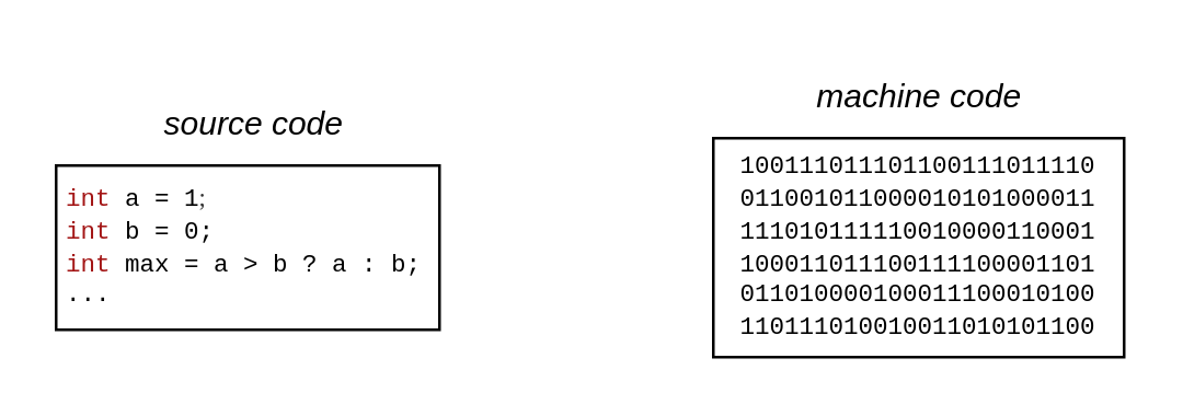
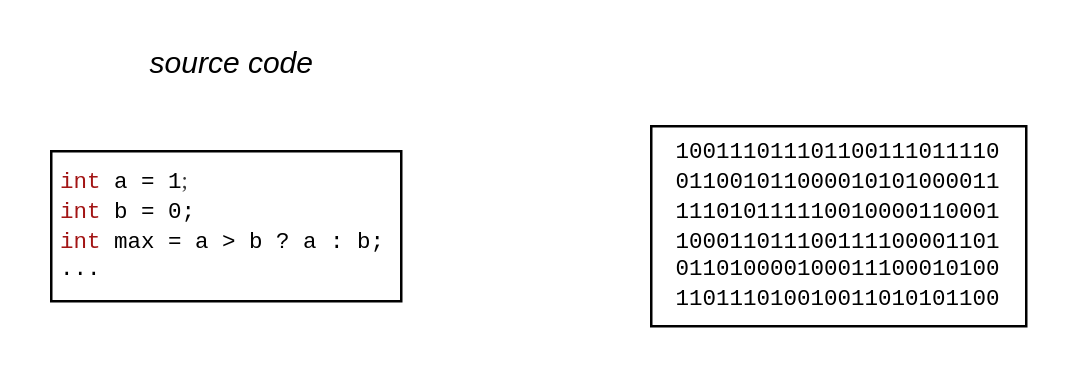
- <mxCell id="4" value="&lt;i&gt;machine code&lt;/i&gt;" style="text;html=1;strokeColor=none;fillColor=none;align=center;verticalAlign=middle;whiteSpace=wrap;rounded=0;" parent="2" vertex="1"><mxGeometry x="27.5" width="95" height="30" as="geometry" /></mxCell>
- <mxCell id="6" value="&lt;i&gt;source code&lt;/i&gt;" style="text;html=1;strokeColor=none;fillColor=none;align=center;verticalAlign=middle;whiteSpace=wrap;rounded=0;" parent="1" vertex="1"><mxGeometry x="55" y="30" width="75" height="30" as="geometry" /></mxCell>
+ <mxCell id="6" value="&lt;i&gt;source code&lt;/i&gt;" style="text;html=1;strokeColor=none;fillColor=none;align=center;verticalAlign=middle;whiteSpace=wrap;rounded=0;" parent="1" vertex="1"><mxGeometry x="55" y="10" width="75" height="30" as="geometry" /></mxCell>
